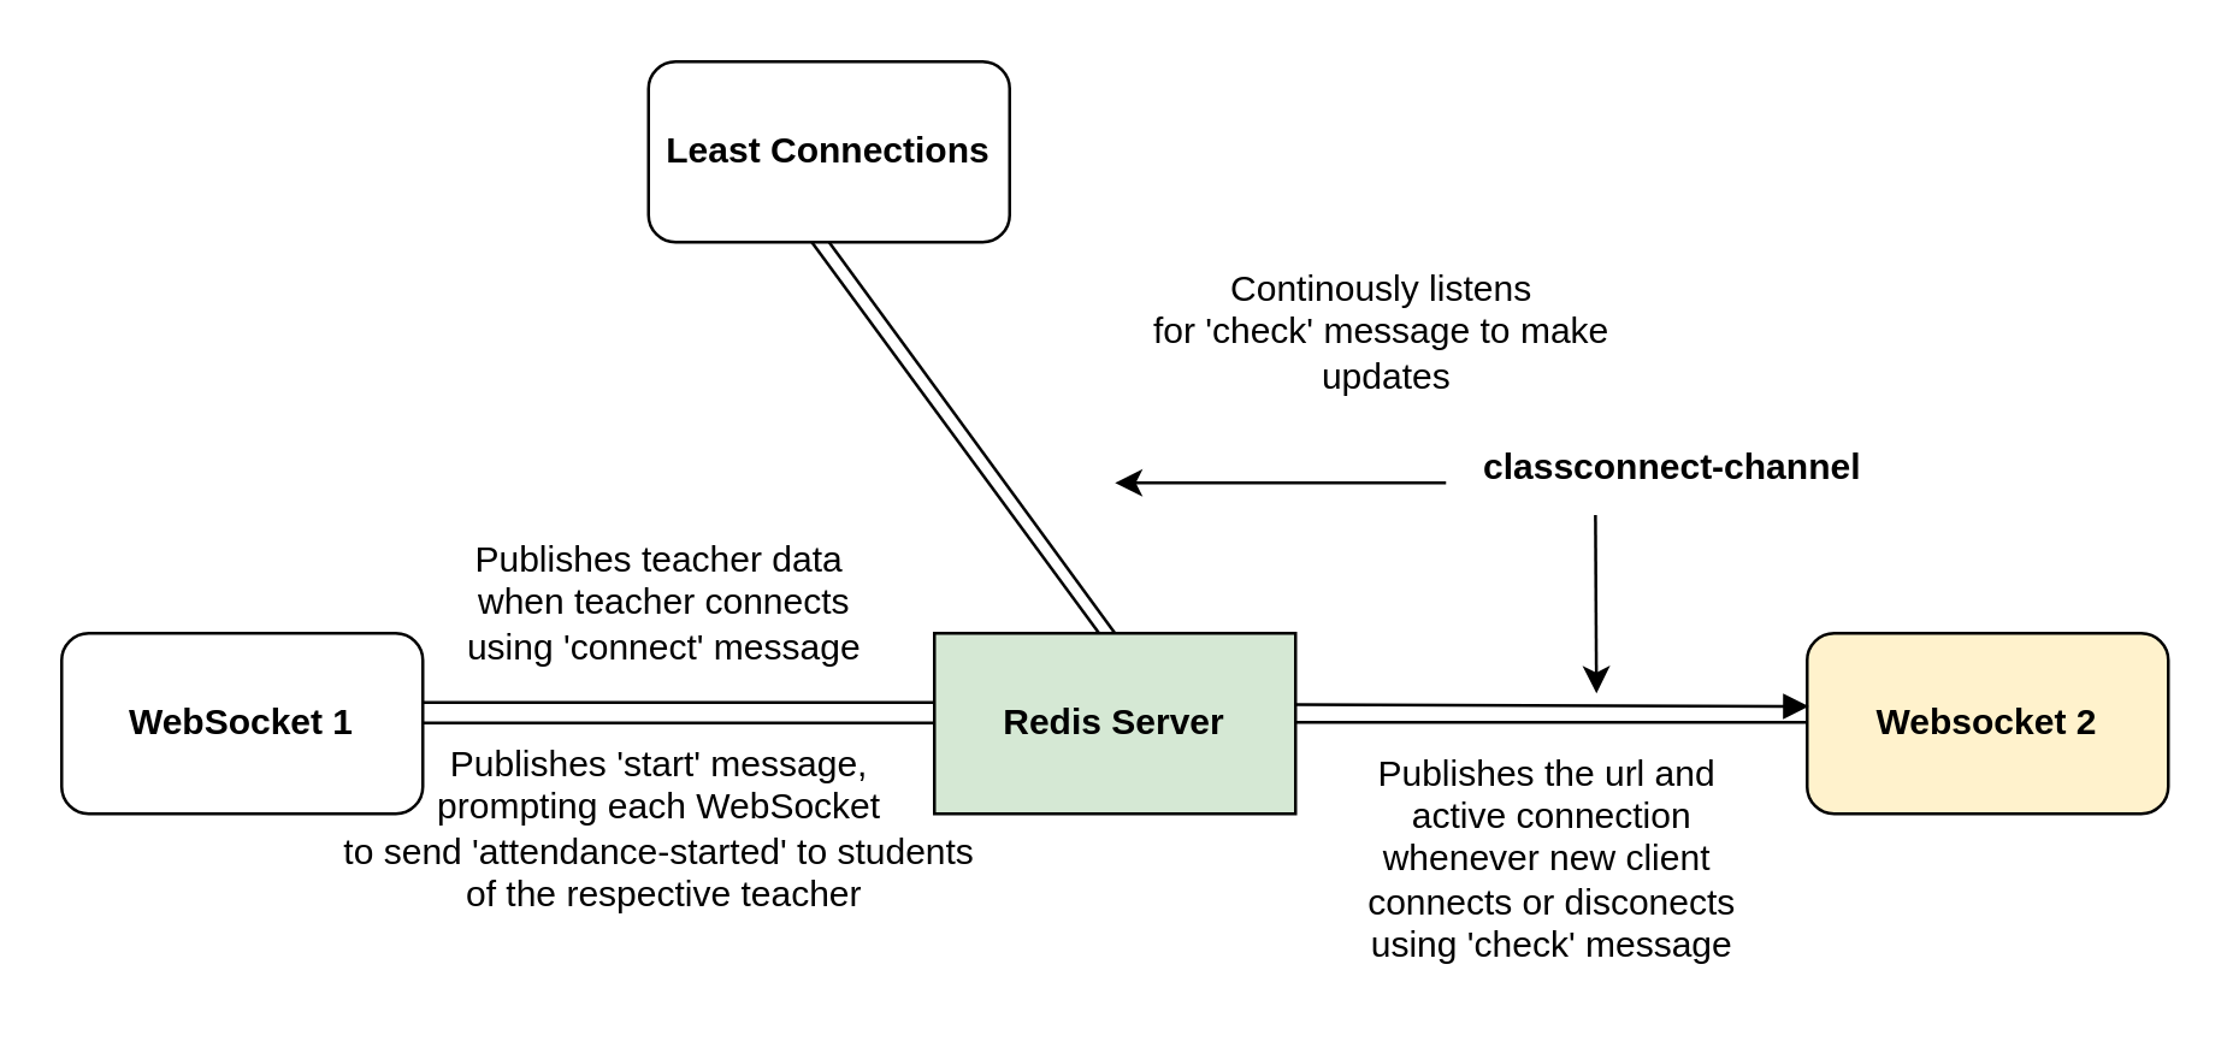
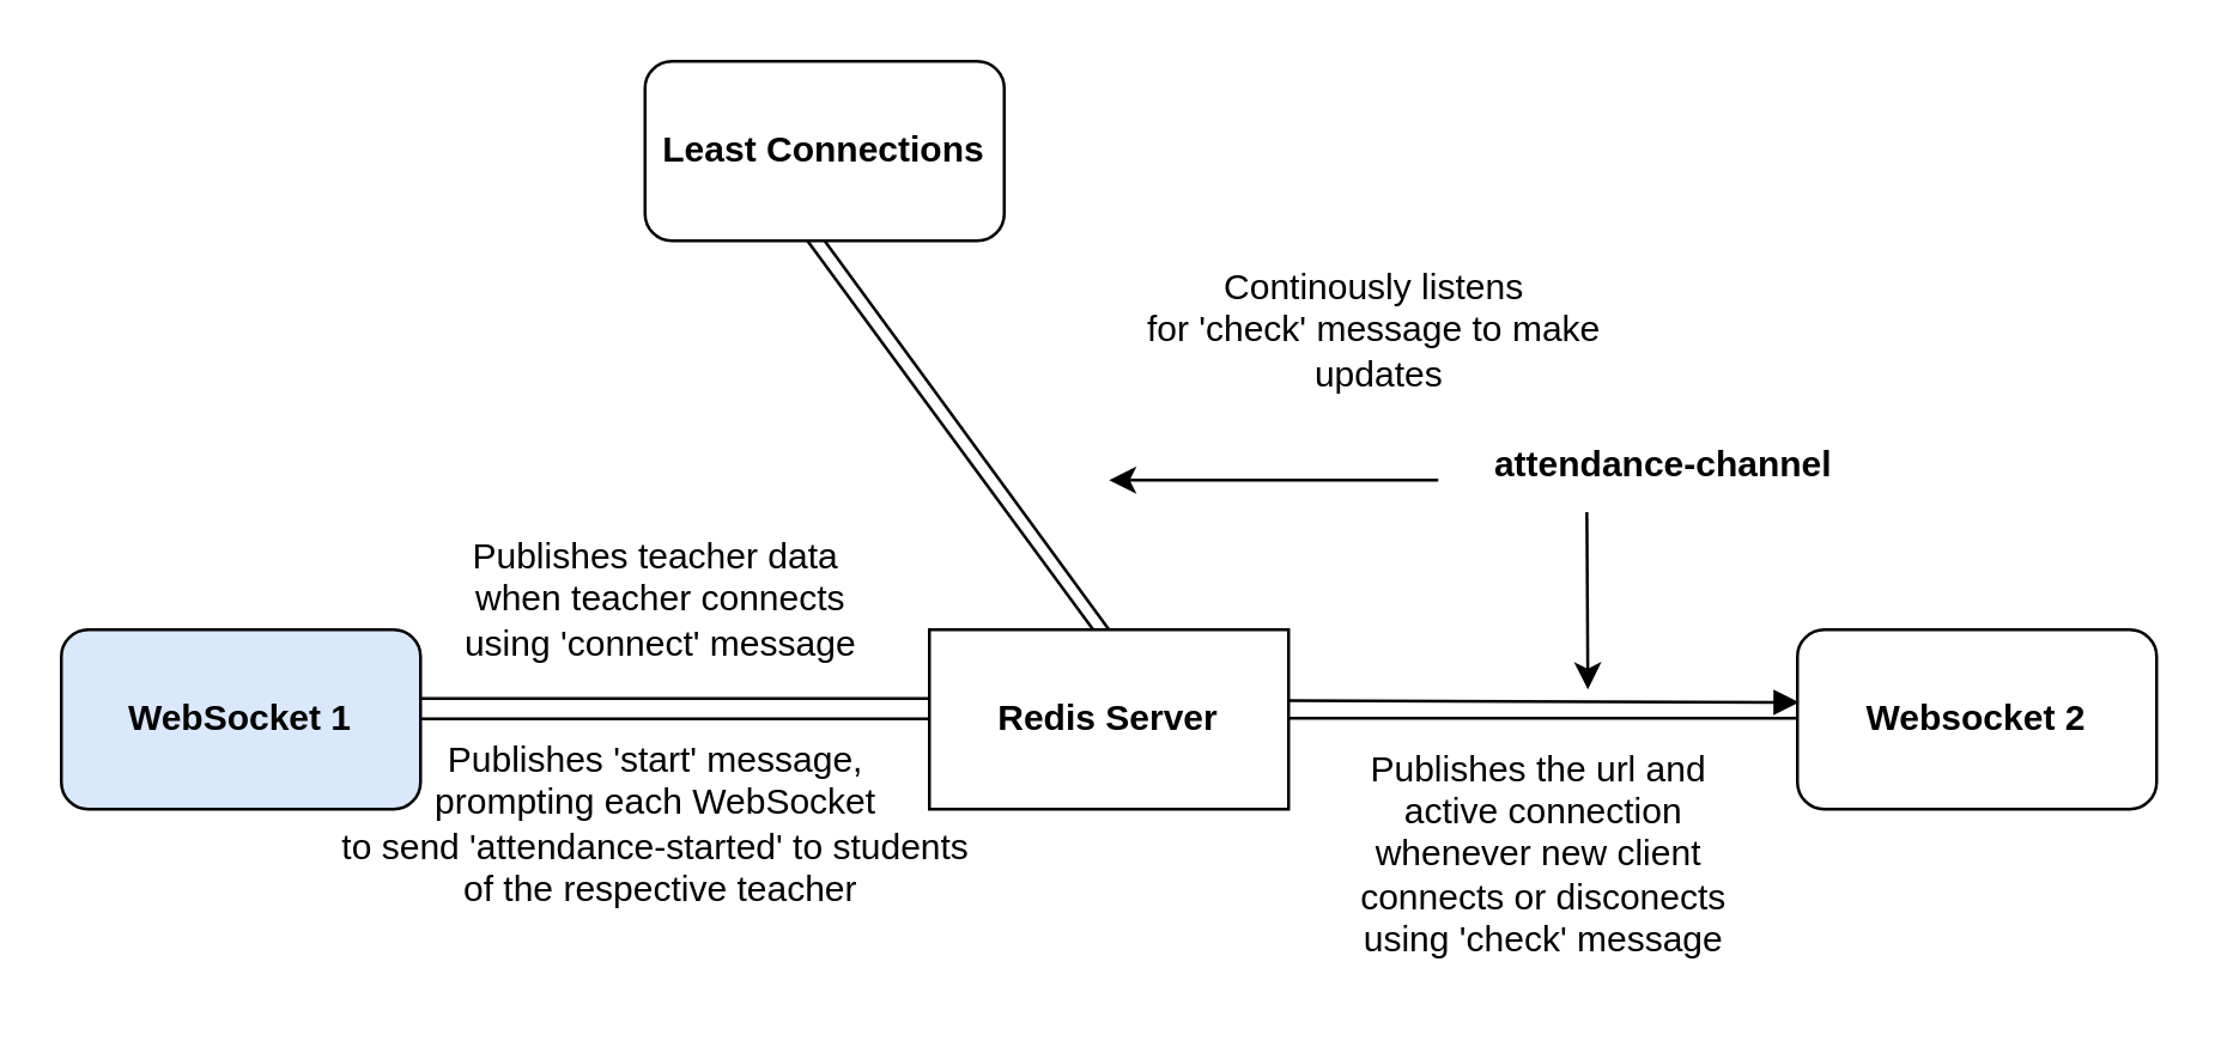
- <mxCell id="11" value="&lt;b&gt;classconnect-channel&lt;/b&gt;" style="text;html=1;align=center;verticalAlign=middle;resizable=0;points=[];autosize=1;strokeColor=none;fillColor=none;" parent="1" vertex="1"><mxGeometry x="480" y="140" width="150" height="30" as="geometry" /></mxCell>
+ <mxCell id="11" value="&lt;b&gt;attendance-channel&lt;/b&gt;" style="text;html=1;align=center;verticalAlign=middle;resizable=0;points=[];autosize=1;strokeColor=none;fillColor=none;" parent="1" vertex="1"><mxGeometry x="480" y="140" width="150" height="30" as="geometry" /></mxCell>
- <mxCell id="2" value="&lt;b&gt;WebSocket 1&lt;/b&gt;" style="rounded=1;whiteSpace=wrap;html=1;" parent="1" vertex="1"><mxGeometry x="20" y="210" width="120" height="60" as="geometry" /></mxCell>
+ <mxCell id="2" value="&lt;b&gt;WebSocket 1&lt;/b&gt;" style="rounded=1;whiteSpace=wrap;html=1;fillColor=#dae8fc;" parent="1" vertex="1"><mxGeometry x="20" y="210" width="120" height="60" as="geometry" /></mxCell>
- <mxCell id="5" value="&lt;b&gt;Redis Server&lt;/b&gt;" style="rounded=0;whiteSpace=wrap;html=1;fillColor=#d5e8d4;" parent="1" vertex="1"><mxGeometry x="310" y="210" width="120" height="60" as="geometry" /></mxCell>
+ <mxCell id="5" value="&lt;b&gt;Redis Server&lt;/b&gt;" style="rounded=0;whiteSpace=wrap;html=1;" parent="1" vertex="1"><mxGeometry x="310" y="210" width="120" height="60" as="geometry" /></mxCell>
- <mxCell id="3" value="&lt;b&gt;Websocket 2&lt;/b&gt;" style="rounded=1;whiteSpace=wrap;html=1;fillColor=#fff2cc;" parent="1" vertex="1"><mxGeometry x="600" y="210" width="120" height="60" as="geometry" /></mxCell>
+ <mxCell id="3" value="&lt;b&gt;Websocket 2&lt;/b&gt;" style="rounded=1;whiteSpace=wrap;html=1;" parent="1" vertex="1"><mxGeometry x="600" y="210" width="120" height="60" as="geometry" /></mxCell>
